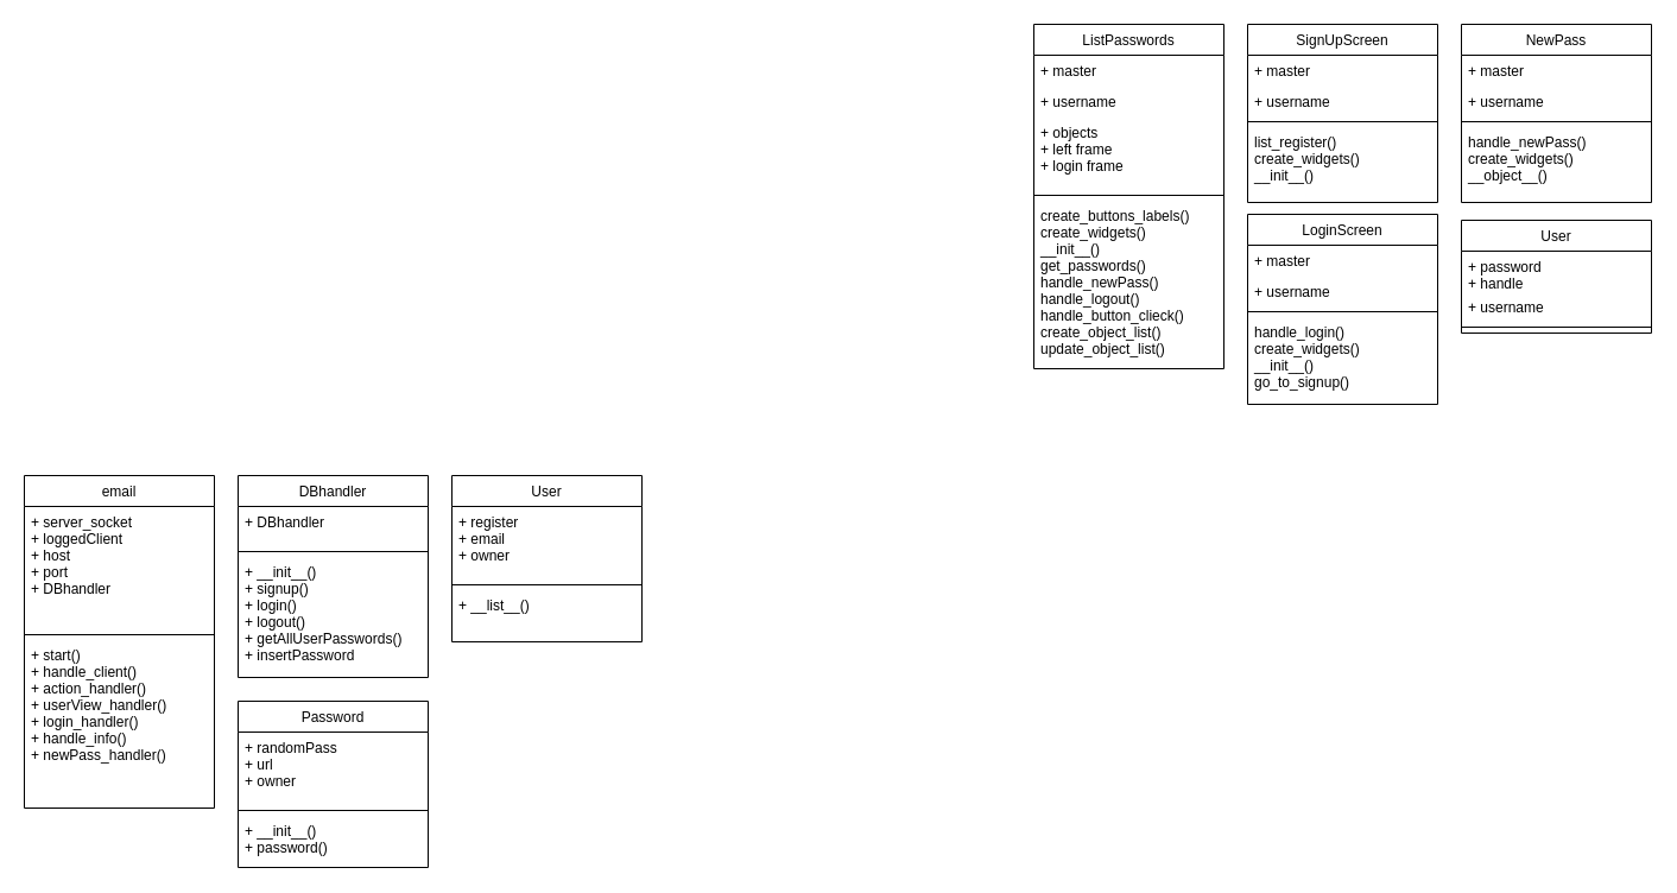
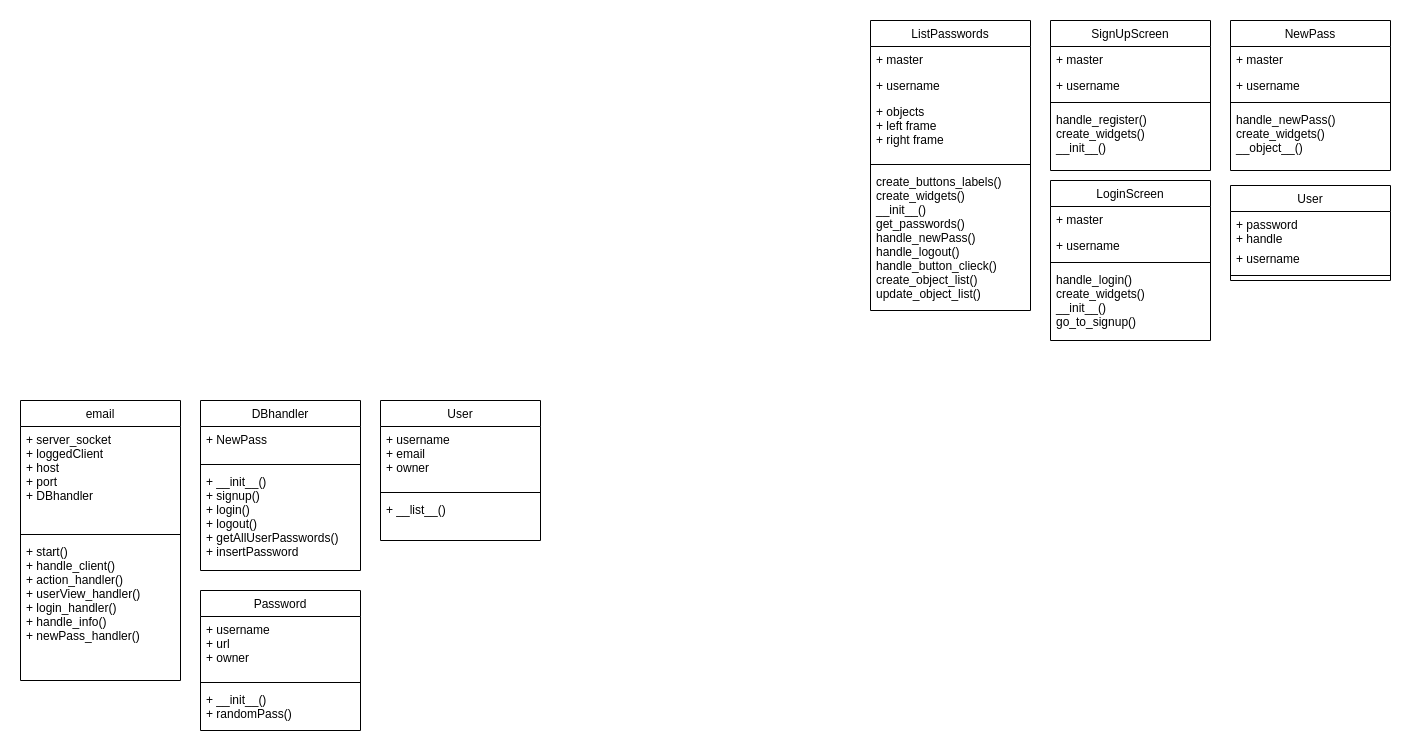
- <mxCell id="5" value="+ objects&#10;+ left frame&#10;+ login frame" style="text;align=left;verticalAlign=top;spacingLeft=4;spacingRight=4;overflow=hidden;rotatable=0;points=[[0,0.5],[1,0.5]];portConstraint=eastwest;rounded=0;shadow=0;html=0;" vertex="1" parent="2"><mxGeometry y="78" width="160" height="62" as="geometry" /></mxCell>
+ <mxCell id="5" value="+ objects&#10;+ left frame&#10;+ right frame" style="text;align=left;verticalAlign=top;spacingLeft=4;spacingRight=4;overflow=hidden;rotatable=0;points=[[0,0.5],[1,0.5]];portConstraint=eastwest;rounded=0;shadow=0;html=0;" vertex="1" parent="2"><mxGeometry y="78" width="160" height="62" as="geometry" /></mxCell>
- <mxCell id="12" value="list_register()&#10;create_widgets()&#10;__init__()" style="text;align=left;verticalAlign=top;spacingLeft=4;spacingRight=4;overflow=hidden;rotatable=0;points=[[0,0.5],[1,0.5]];portConstraint=eastwest;" vertex="1" parent="8"><mxGeometry y="86" width="160" height="64" as="geometry" /></mxCell>
+ <mxCell id="12" value="handle_register()&#10;create_widgets()&#10;__init__()" style="text;align=left;verticalAlign=top;spacingLeft=4;spacingRight=4;overflow=hidden;rotatable=0;points=[[0,0.5],[1,0.5]];portConstraint=eastwest;" vertex="1" parent="8"><mxGeometry y="86" width="160" height="64" as="geometry" /></mxCell>
- <mxCell id="32" value="+ DBhandler" style="text;align=left;verticalAlign=top;spacingLeft=4;spacingRight=4;overflow=hidden;rotatable=0;points=[[0,0.5],[1,0.5]];portConstraint=eastwest;" vertex="1" parent="31"><mxGeometry y="26" width="160" height="34" as="geometry" /></mxCell>
+ <mxCell id="32" value="+ NewPass" style="text;align=left;verticalAlign=top;spacingLeft=4;spacingRight=4;overflow=hidden;rotatable=0;points=[[0,0.5],[1,0.5]];portConstraint=eastwest;" vertex="1" parent="31"><mxGeometry y="26" width="160" height="34" as="geometry" /></mxCell>
- <mxCell id="40" value="+ register&#10;+ email&#10;+ owner" style="text;align=left;verticalAlign=top;spacingLeft=4;spacingRight=4;overflow=hidden;rotatable=0;points=[[0,0.5],[1,0.5]];portConstraint=eastwest;rounded=0;shadow=0;html=0;" vertex="1" parent="39"><mxGeometry y="26" width="160" height="62" as="geometry" /></mxCell>
+ <mxCell id="40" value="+ username&#10;+ email&#10;+ owner" style="text;align=left;verticalAlign=top;spacingLeft=4;spacingRight=4;overflow=hidden;rotatable=0;points=[[0,0.5],[1,0.5]];portConstraint=eastwest;rounded=0;shadow=0;html=0;" vertex="1" parent="39"><mxGeometry y="26" width="160" height="62" as="geometry" /></mxCell>
- <mxCell id="36" value="+ randomPass&#10;+ url&#10;+ owner" style="text;align=left;verticalAlign=top;spacingLeft=4;spacingRight=4;overflow=hidden;rotatable=0;points=[[0,0.5],[1,0.5]];portConstraint=eastwest;rounded=0;shadow=0;html=0;" vertex="1" parent="35"><mxGeometry y="26" width="160" height="62" as="geometry" /></mxCell>
+ <mxCell id="36" value="+ username&#10;+ url&#10;+ owner" style="text;align=left;verticalAlign=top;spacingLeft=4;spacingRight=4;overflow=hidden;rotatable=0;points=[[0,0.5],[1,0.5]];portConstraint=eastwest;rounded=0;shadow=0;html=0;" vertex="1" parent="35"><mxGeometry y="26" width="160" height="62" as="geometry" /></mxCell>
- <mxCell id="38" value="+ __init__()&#10;+ password()" style="text;align=left;verticalAlign=top;spacingLeft=4;spacingRight=4;overflow=hidden;rotatable=0;points=[[0,0.5],[1,0.5]];portConstraint=eastwest;" vertex="1" parent="35"><mxGeometry y="96" width="160" height="44" as="geometry" /></mxCell>
+ <mxCell id="38" value="+ __init__()&#10;+ randomPass()" style="text;align=left;verticalAlign=top;spacingLeft=4;spacingRight=4;overflow=hidden;rotatable=0;points=[[0,0.5],[1,0.5]];portConstraint=eastwest;" vertex="1" parent="35"><mxGeometry y="96" width="160" height="44" as="geometry" /></mxCell>
